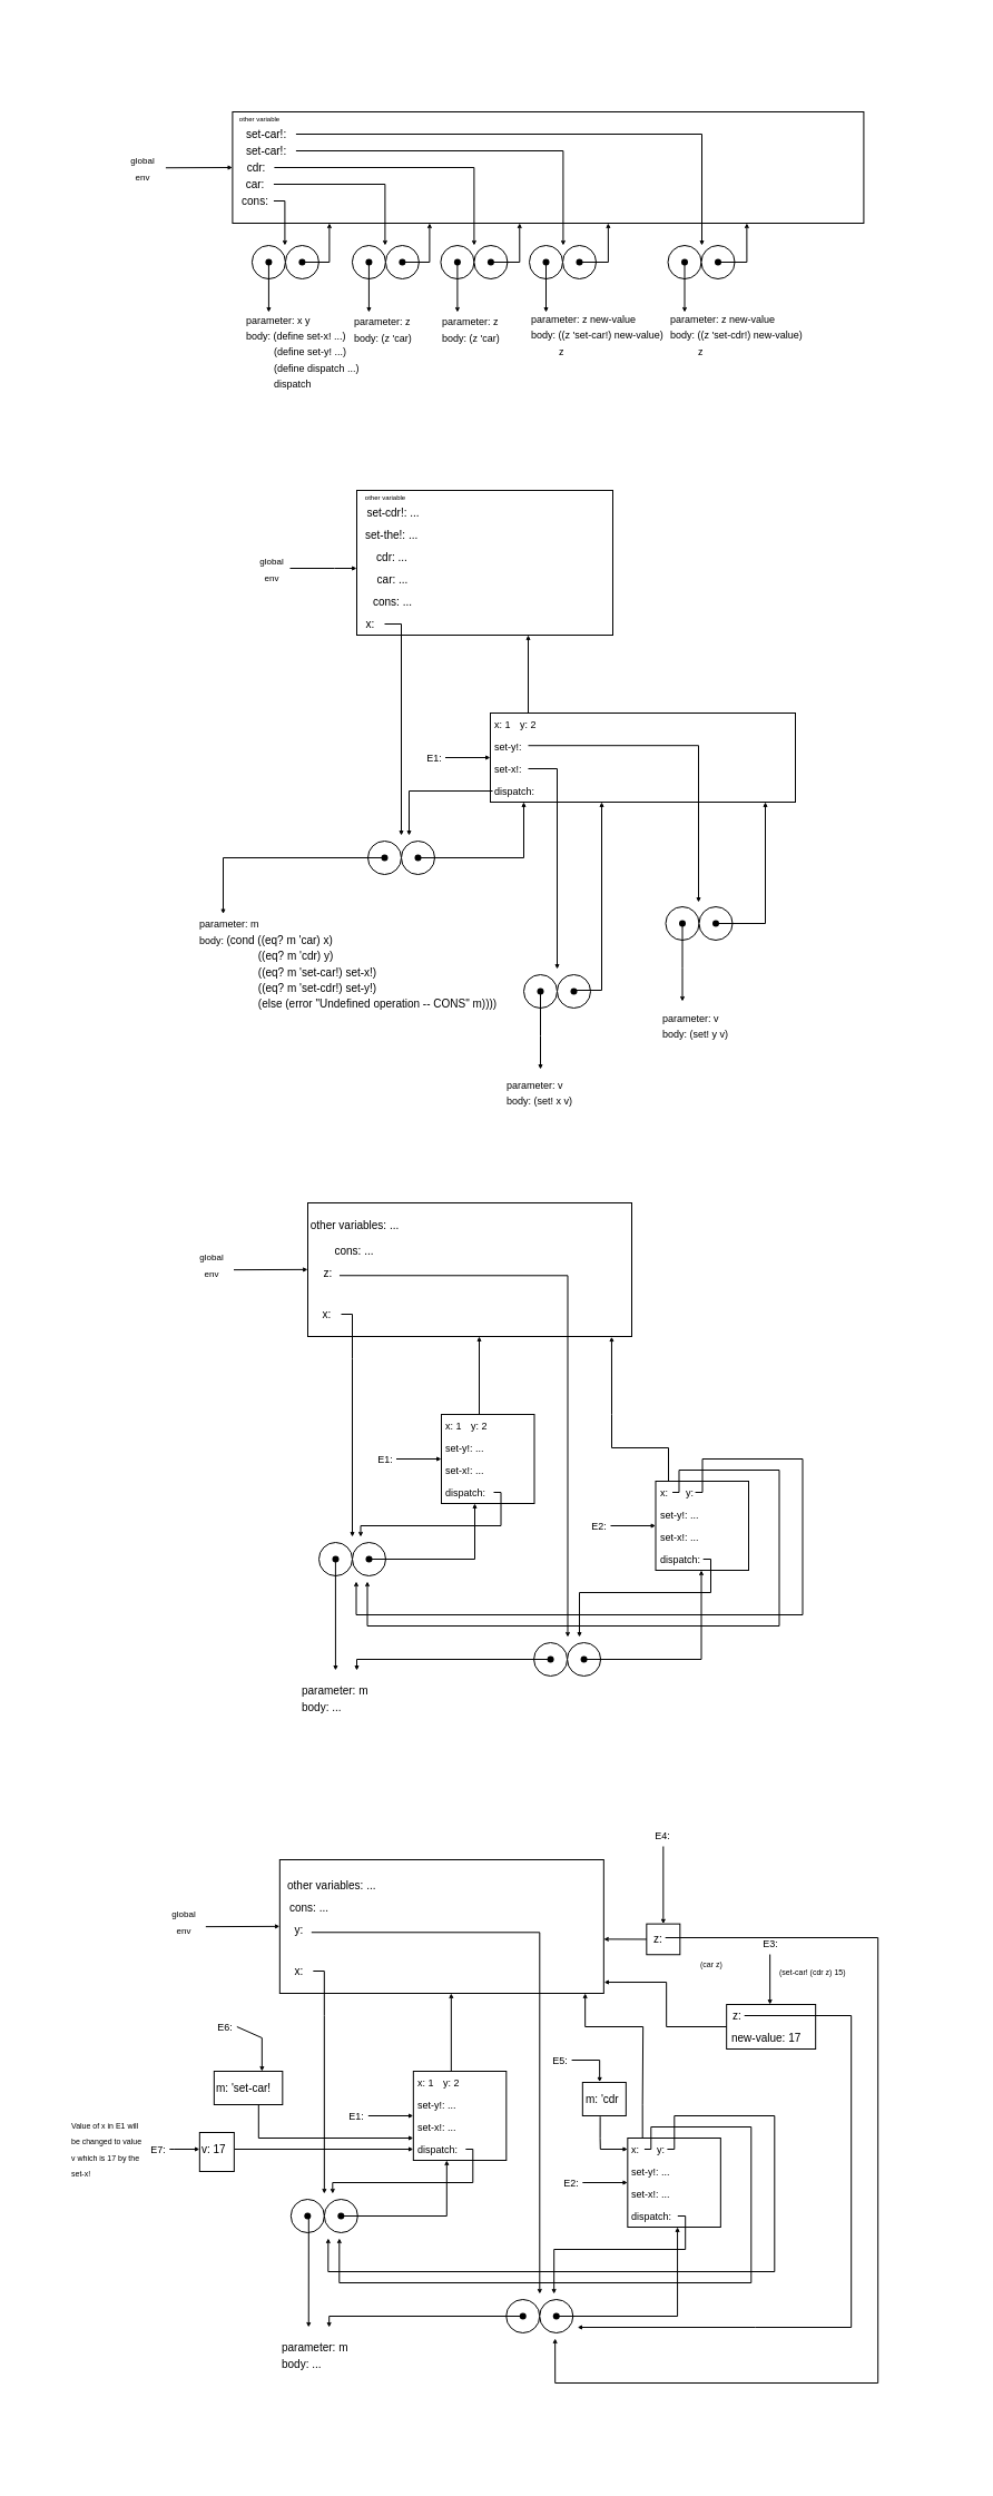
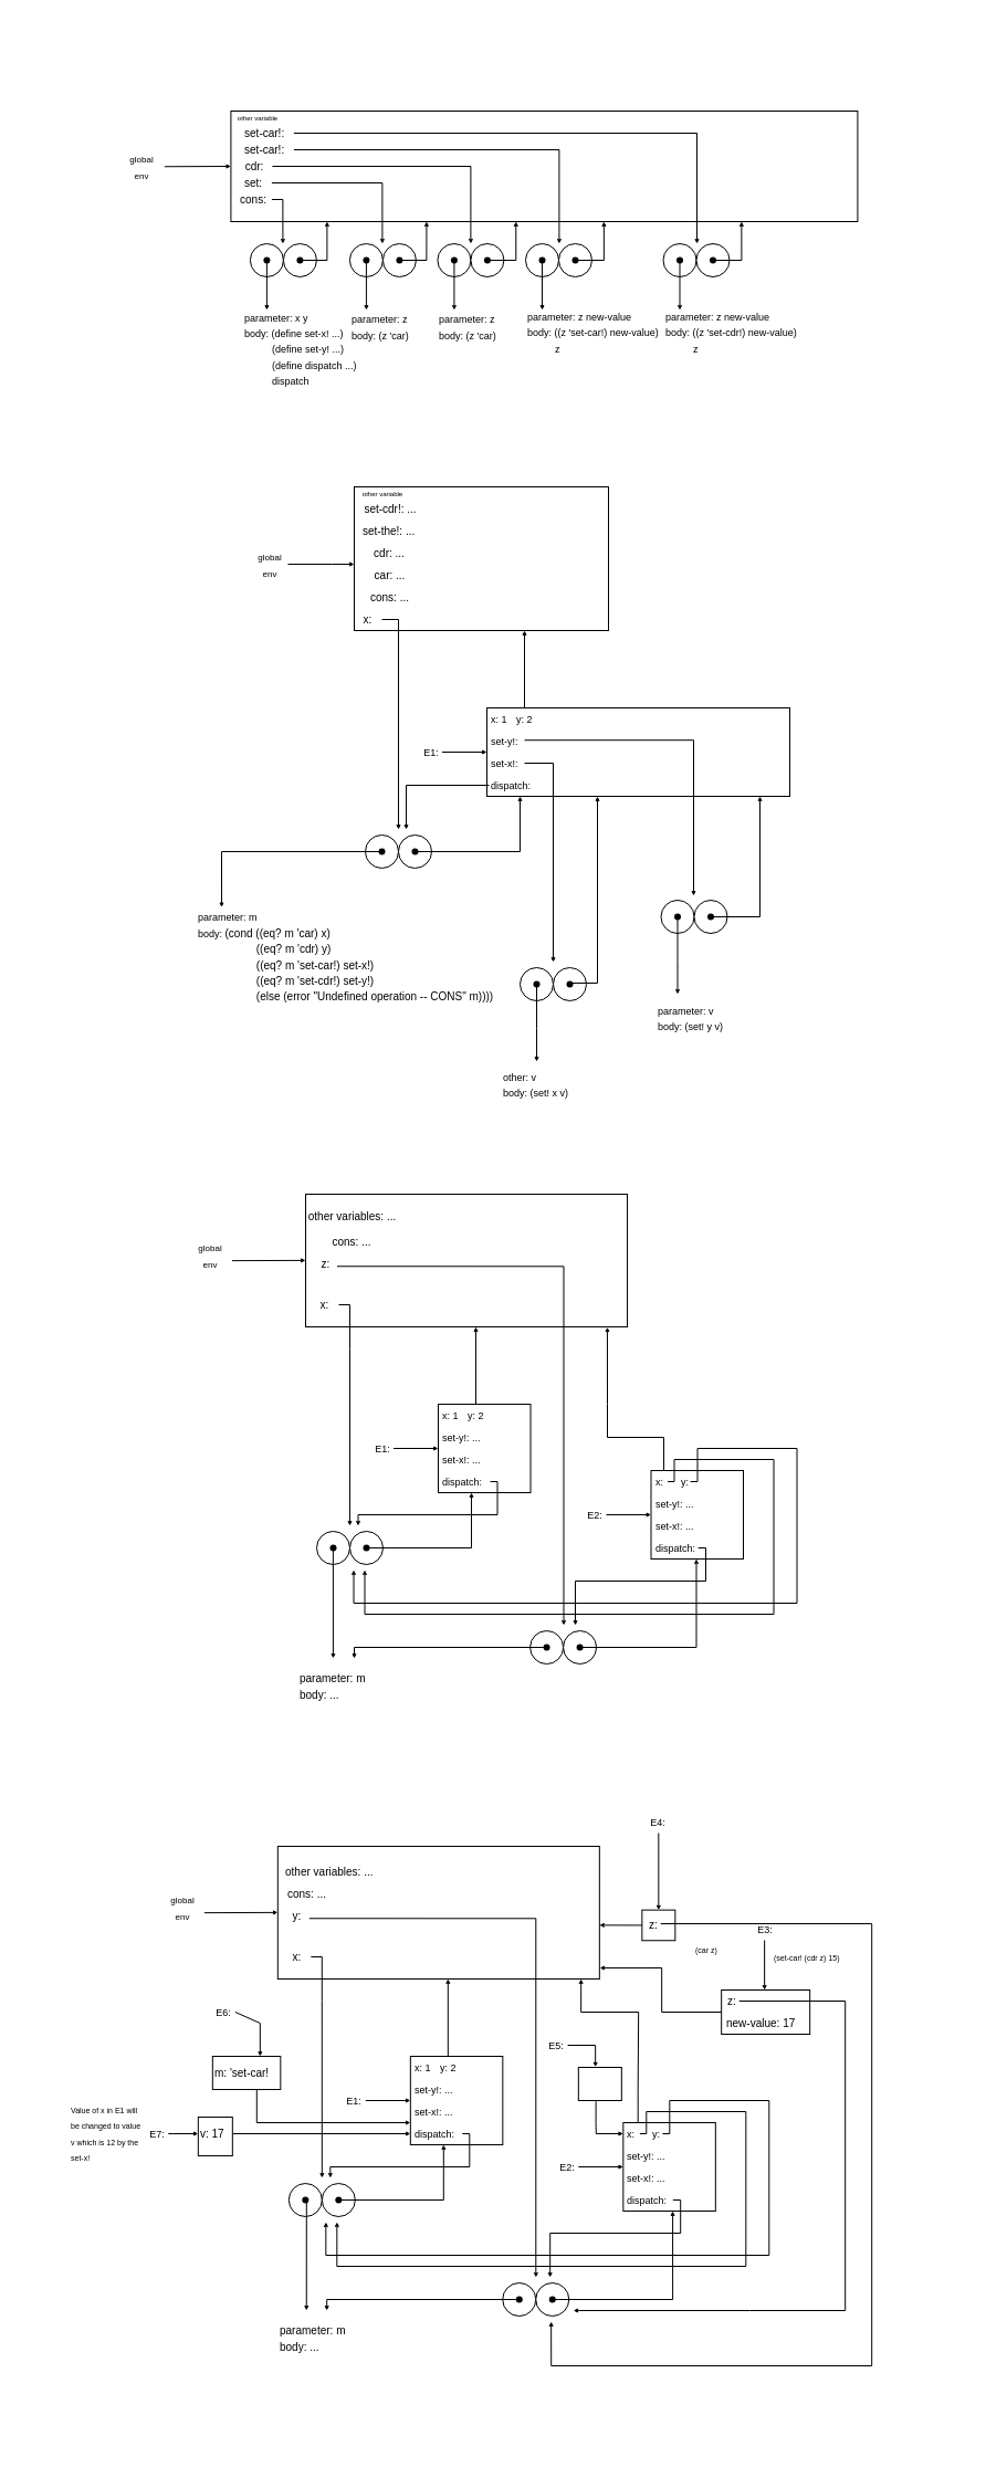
- <mxCell id="54" value="&lt;font&gt;&lt;font size=&quot;1&quot;&gt;car:&lt;/font&gt;&lt;br&gt;&lt;/font&gt;" style="text;html=1;strokeColor=none;fillColor=none;align=center;verticalAlign=middle;whiteSpace=wrap;rounded=0;" parent="1" vertex="1"><mxGeometry x="213.41" y="155" width="32" height="20" as="geometry" /></mxCell>
+ <mxCell id="54" value="&lt;font&gt;&lt;font size=&quot;1&quot;&gt;set:&lt;/font&gt;&lt;br&gt;&lt;/font&gt;" style="text;html=1;strokeColor=none;fillColor=none;align=center;verticalAlign=middle;whiteSpace=wrap;rounded=0;" parent="1" vertex="1"><mxGeometry x="213.41" y="155" width="32" height="20" as="geometry" /></mxCell>
- <mxCell id="49" value="&lt;font style=&quot;color: rgb(0 , 0 , 0) ; font-family: &amp;#34;helvetica&amp;#34; ; font-style: normal ; font-weight: normal ; letter-spacing: normal ; text-align: left ; text-indent: 0px ; text-transform: none ; word-spacing: 0px ; text-decoration: none ; font-size: 9px&quot;&gt;parameter: v&lt;br&gt;&lt;span&gt;body:&lt;span class=&quot;Apple-converted-space&quot;&gt;&amp;nbsp;&lt;/span&gt;&lt;/span&gt;&lt;/font&gt;&lt;span style=&quot;font-size: 9px&quot;&gt;(set! x v)&lt;/span&gt;" style="text;whiteSpace=wrap;html=1;" parent="1" vertex="1"><mxGeometry x="452.59" y="960" width="69" height="40" as="geometry" /></mxCell>
+ <mxCell id="49" value="&lt;font style=&quot;color: rgb(0 , 0 , 0) ; font-family: &amp;#34;helvetica&amp;#34; ; font-style: normal ; font-weight: normal ; letter-spacing: normal ; text-align: left ; text-indent: 0px ; text-transform: none ; word-spacing: 0px ; text-decoration: none ; font-size: 9px&quot;&gt;other: v&lt;br&gt;&lt;span&gt;body:&lt;span class=&quot;Apple-converted-space&quot;&gt;&amp;nbsp;&lt;/span&gt;&lt;/span&gt;&lt;/font&gt;&lt;span style=&quot;font-size: 9px&quot;&gt;(set! x v)&lt;/span&gt;" style="text;whiteSpace=wrap;html=1;" parent="1" vertex="1"><mxGeometry x="452.59" y="960" width="69" height="40" as="geometry" /></mxCell>
- <mxCell id="177" value="&lt;font style=&quot;font-size: 10px&quot;&gt;m: 'cdr&lt;/font&gt;" style="text;html=1;strokeColor=none;fillColor=none;align=left;verticalAlign=middle;whiteSpace=wrap;rounded=0;" parent="1" vertex="1"><mxGeometry x="523.83" y="1875" width="38" height="20" as="geometry" /></mxCell>
- <mxCell id="189" value="&lt;font style=&quot;font-size: 7px&quot;&gt;Value of x in E1 will be changed to value v which is 17 by the set-x!&lt;/font&gt;" style="text;html=1;strokeColor=none;fillColor=none;align=left;verticalAlign=middle;whiteSpace=wrap;rounded=0;" parent="1" vertex="1"><mxGeometry x="61.83" y="1900" width="70" height="57.5" as="geometry" /></mxCell>
+ <mxCell id="189" value="&lt;font style=&quot;font-size: 7px&quot;&gt;Value of x in E1 will be changed to value v which is 12 by the set-x!&lt;/font&gt;" style="text;html=1;strokeColor=none;fillColor=none;align=left;verticalAlign=middle;whiteSpace=wrap;rounded=0;" parent="1" vertex="1"><mxGeometry x="61.83" y="1900" width="70" height="57.5" as="geometry" /></mxCell>
